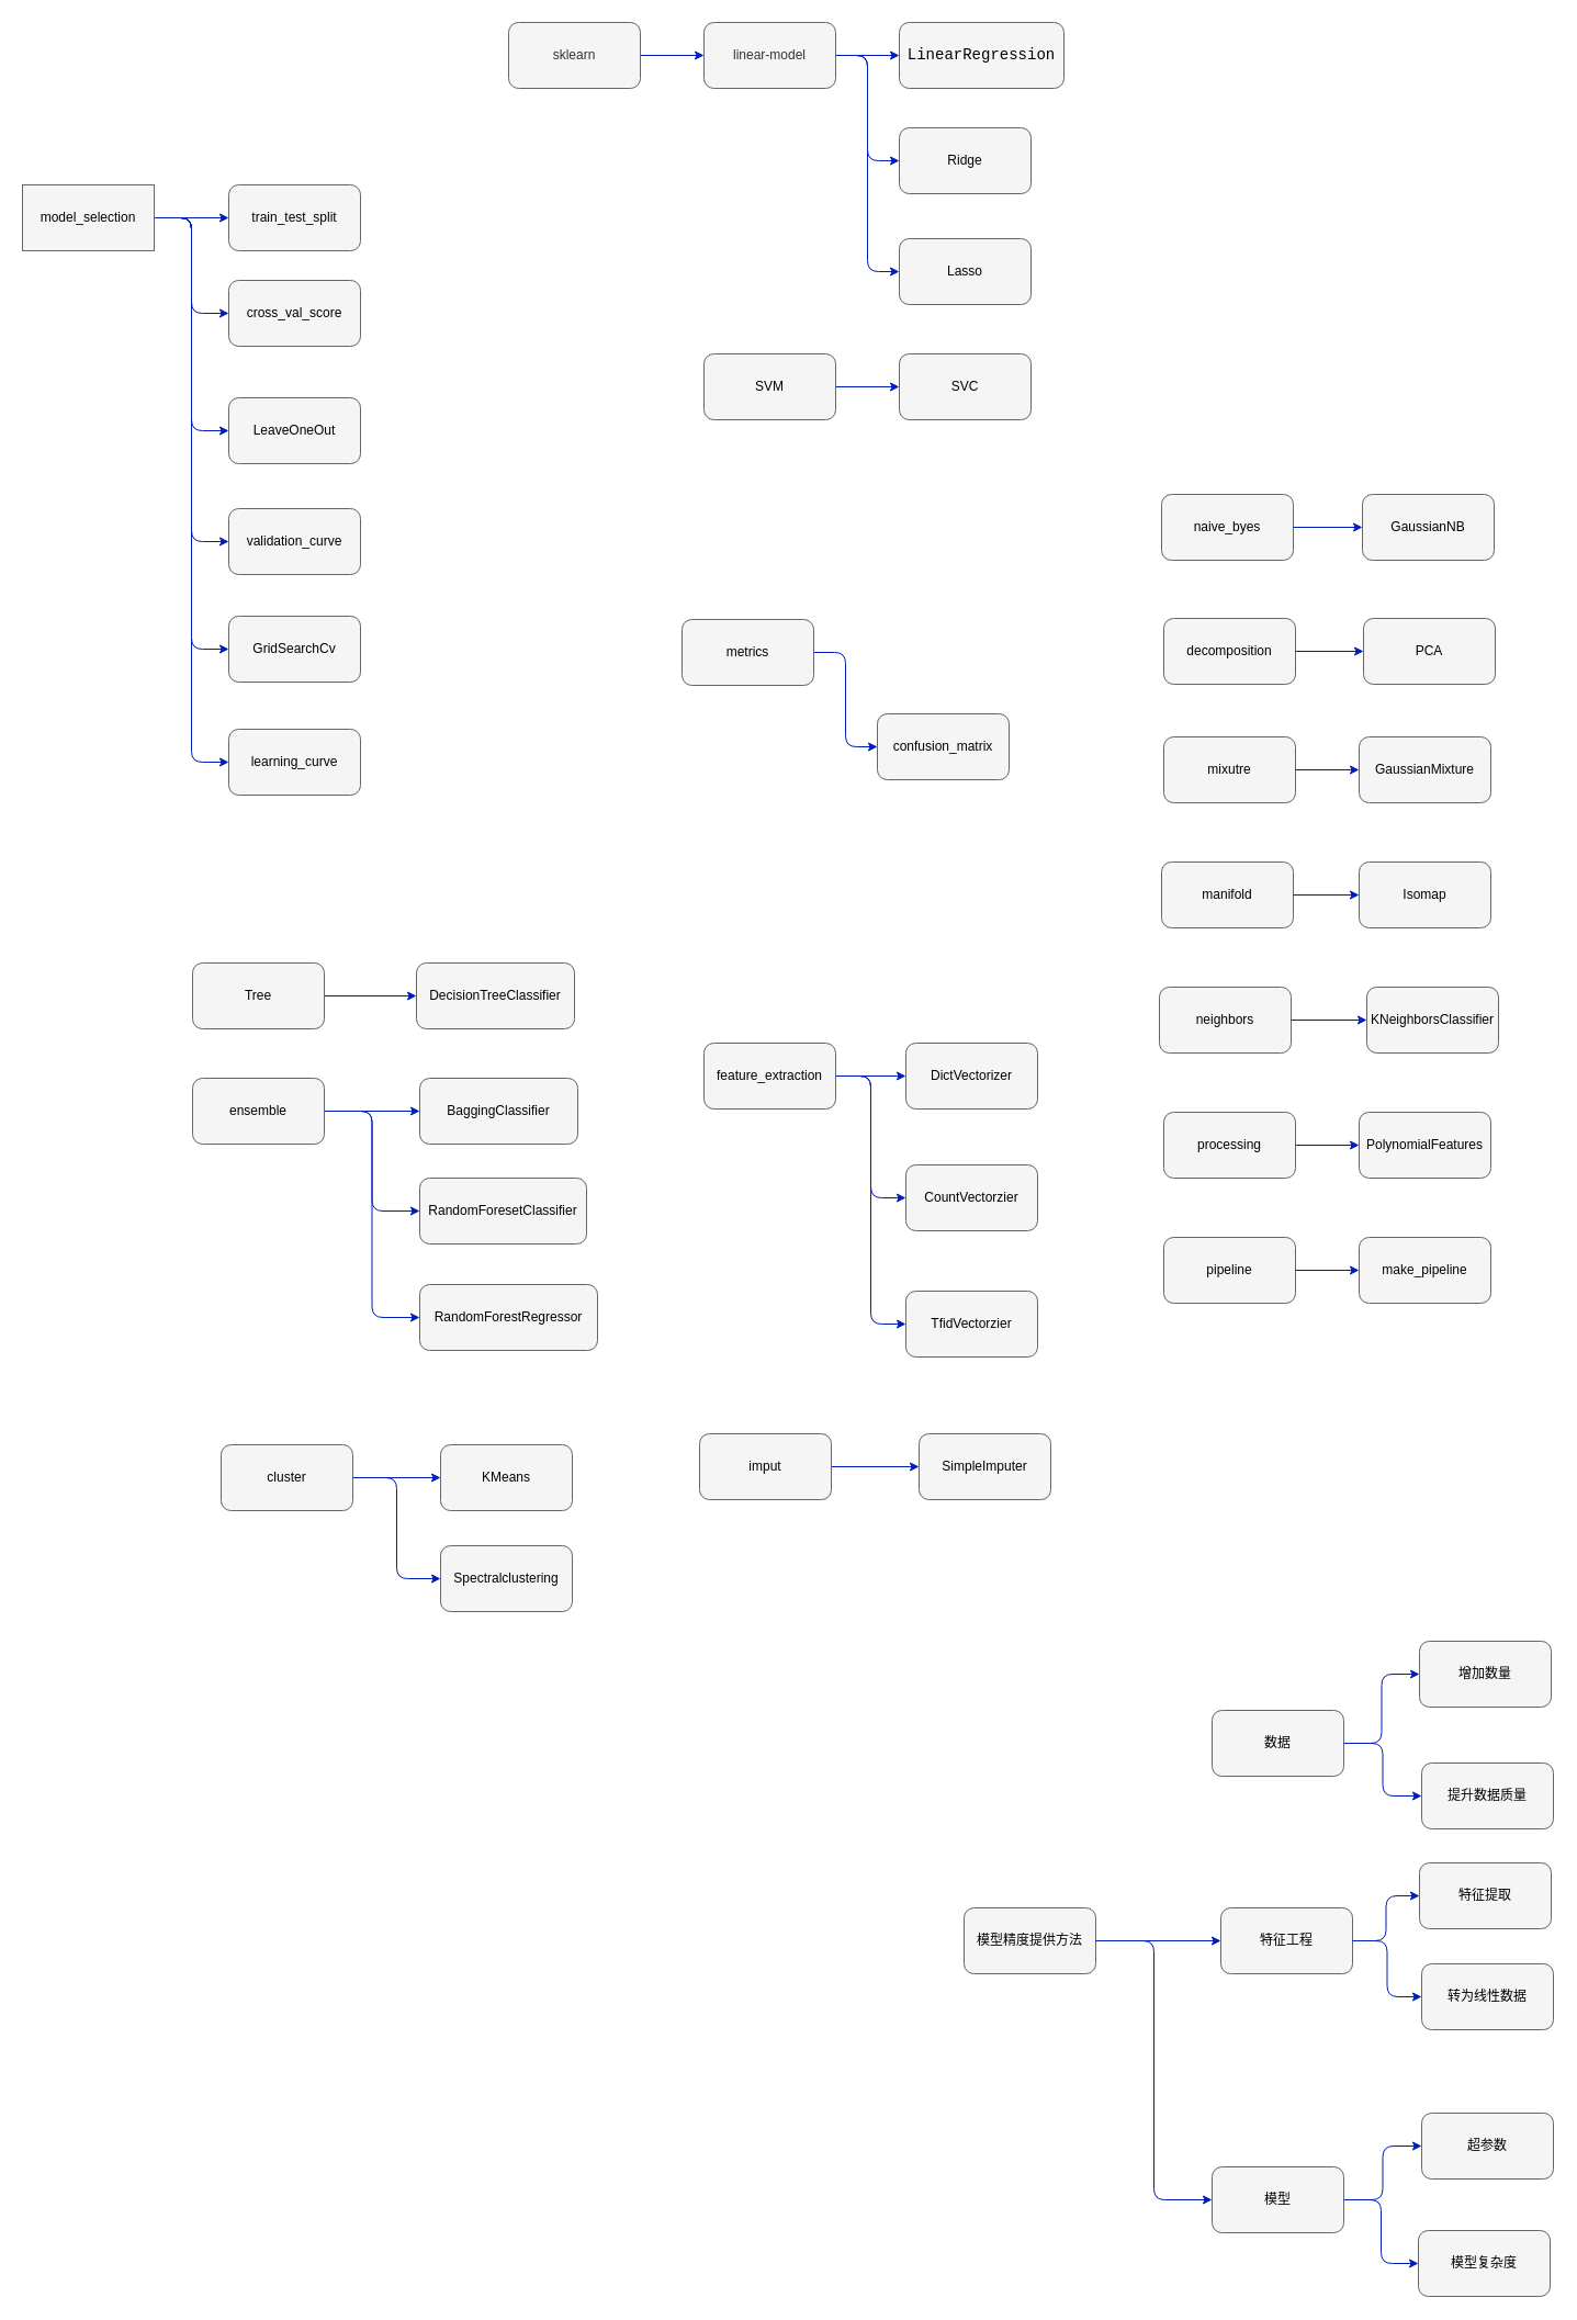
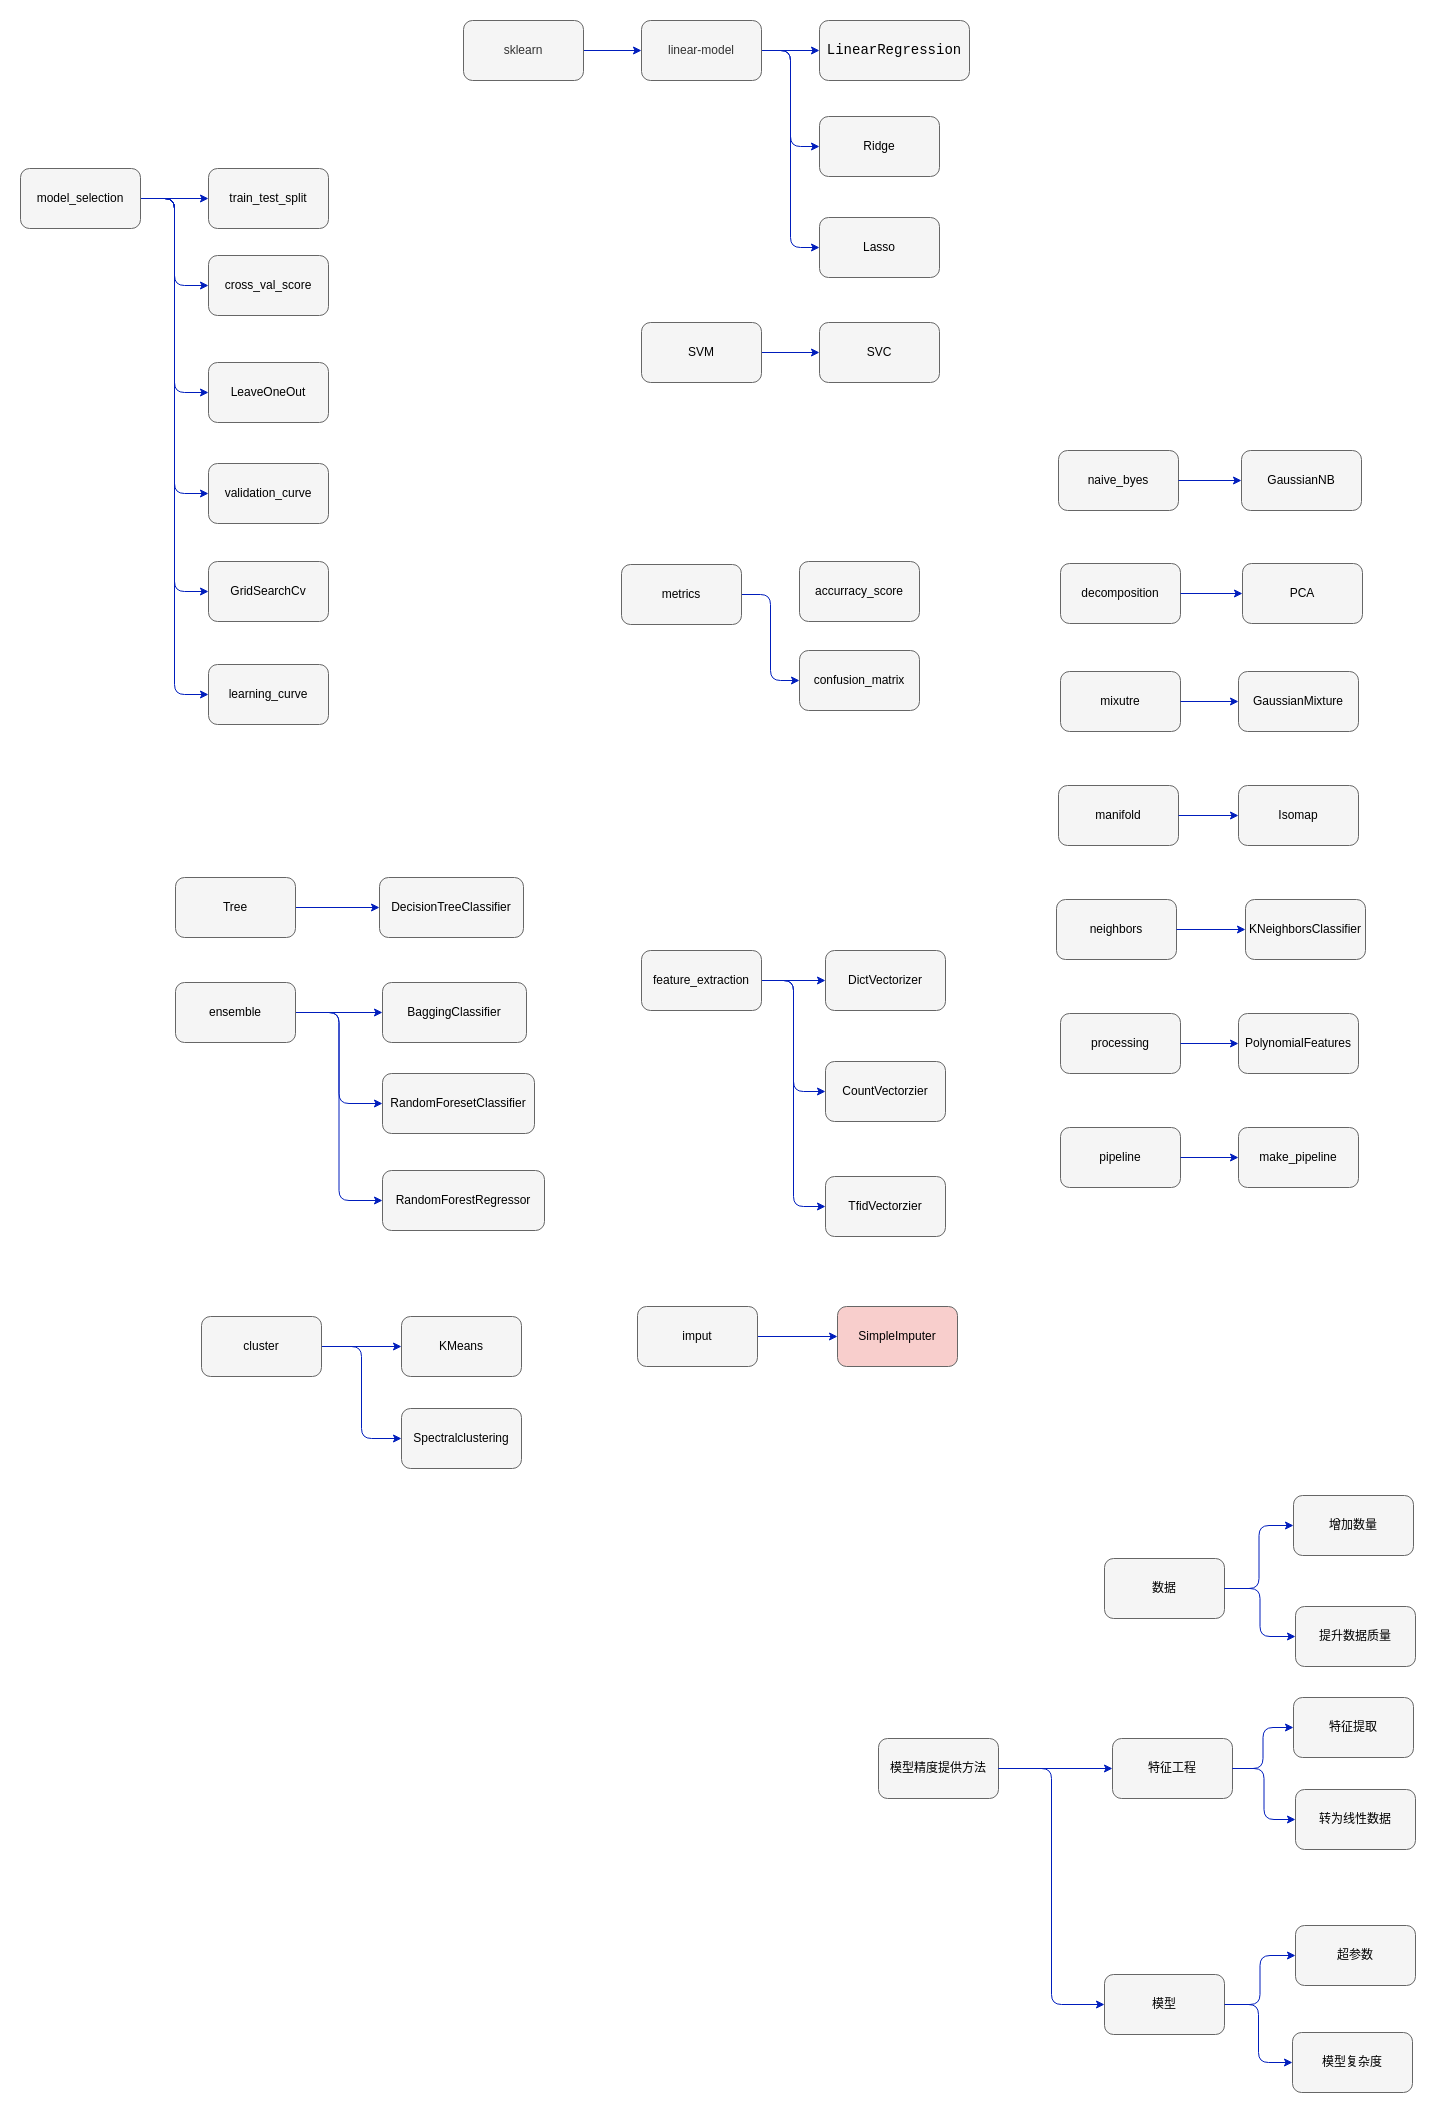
- <mxCell id="15" value="model_selection" style="whiteSpace=wrap;html=1;labelBackgroundColor=none;fontFamily=Helvetica;fontSize=12;fontColor=#000000;strokeColor=#666666;fillColor=#f5f5f5;rounded=0;" parent="1" vertex="1"><mxGeometry x="20" y="168" width="120" height="60" as="geometry" /></mxCell>
+ <mxCell id="15" value="model_selection" style="rounded=1;whiteSpace=wrap;html=1;labelBackgroundColor=none;fontFamily=Helvetica;fontSize=12;fontColor=#000000;strokeColor=#666666;fillColor=#f5f5f5;" parent="1" vertex="1"><mxGeometry x="20" y="168" width="120" height="60" as="geometry" /></mxCell>
+ <mxCell id="19" value="accurracy_score" style="rounded=1;whiteSpace=wrap;html=1;labelBackgroundColor=none;fontFamily=Helvetica;fontSize=12;fontColor=#000000;strokeColor=#666666;fillColor=#f5f5f5;" parent="1" vertex="1"><mxGeometry x="799" y="561" width="120" height="60" as="geometry" /></mxCell>
- <mxCell id="35" value="SimpleImputer" style="whiteSpace=wrap;html=1;fillColor=#f5f5f5;strokeColor=#666666;fontColor=#000000;rounded=1;labelBackgroundColor=none;" parent="1" vertex="1"><mxGeometry x="837" y="1306" width="120" height="60" as="geometry" /></mxCell>
+ <mxCell id="35" value="SimpleImputer" style="whiteSpace=wrap;html=1;fillColor=#f8cecc;strokeColor=#666666;fontColor=#000000;rounded=1;labelBackgroundColor=none;" parent="1" vertex="1"><mxGeometry x="837" y="1306" width="120" height="60" as="geometry" /></mxCell>
